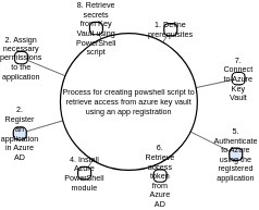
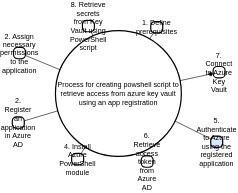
- <mxCell id="17" style="endArrow=none" edge="1" parent="1" source="2" target="9"><mxGeometry relative="1" as="geometry" /></mxCell>
+ <mxCell id="17" style="endArrow=diamond;" edge="1" parent="1" source="2" target="9"><mxGeometry relative="1" as="geometry" /></mxCell>
- <mxCell id="4" value="2. Register an application in Azure AD" style="rounded=1;absoluteArcSize=1;arcSize=14;whiteSpace=wrap;strokeWidth=2;fillColor=#dae8fc;" vertex="1" parent="1"><mxGeometry x="20" y="181" width="20" height="19" as="geometry" /></mxCell>
+ <mxCell id="4" value="2. Register an application in Azure AD" style="rounded=1;absoluteArcSize=1;arcSize=14;whiteSpace=wrap;strokeWidth=2;" vertex="1" parent="1"><mxGeometry x="20" y="181" width="20" height="19" as="geometry" /></mxCell>
